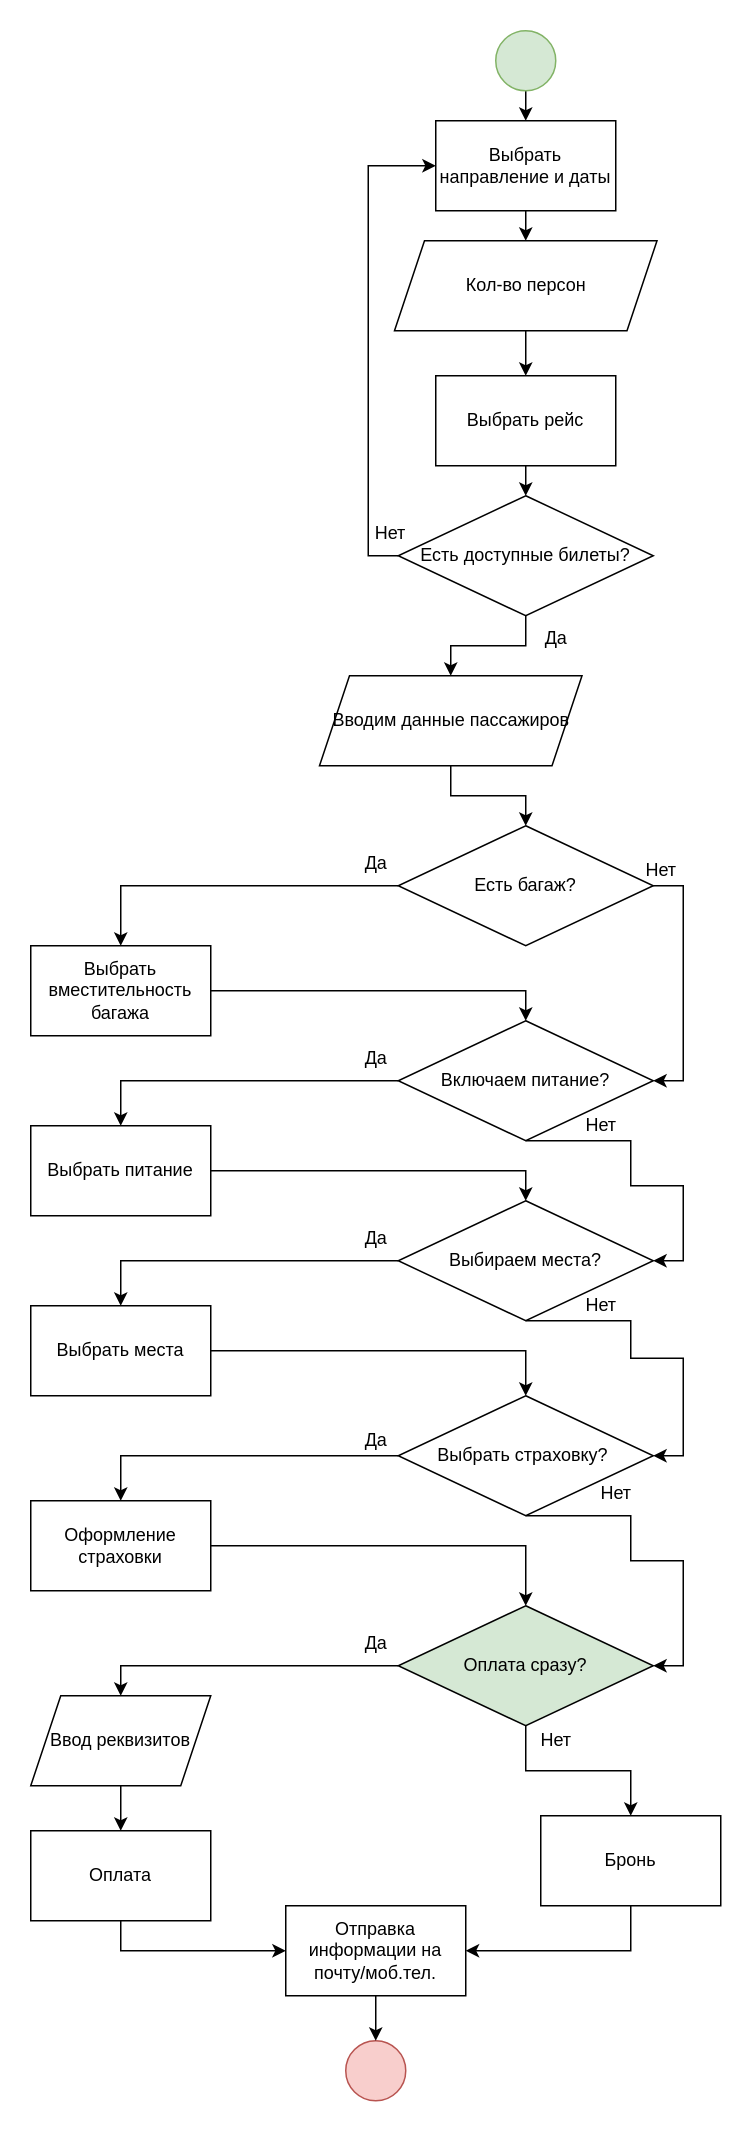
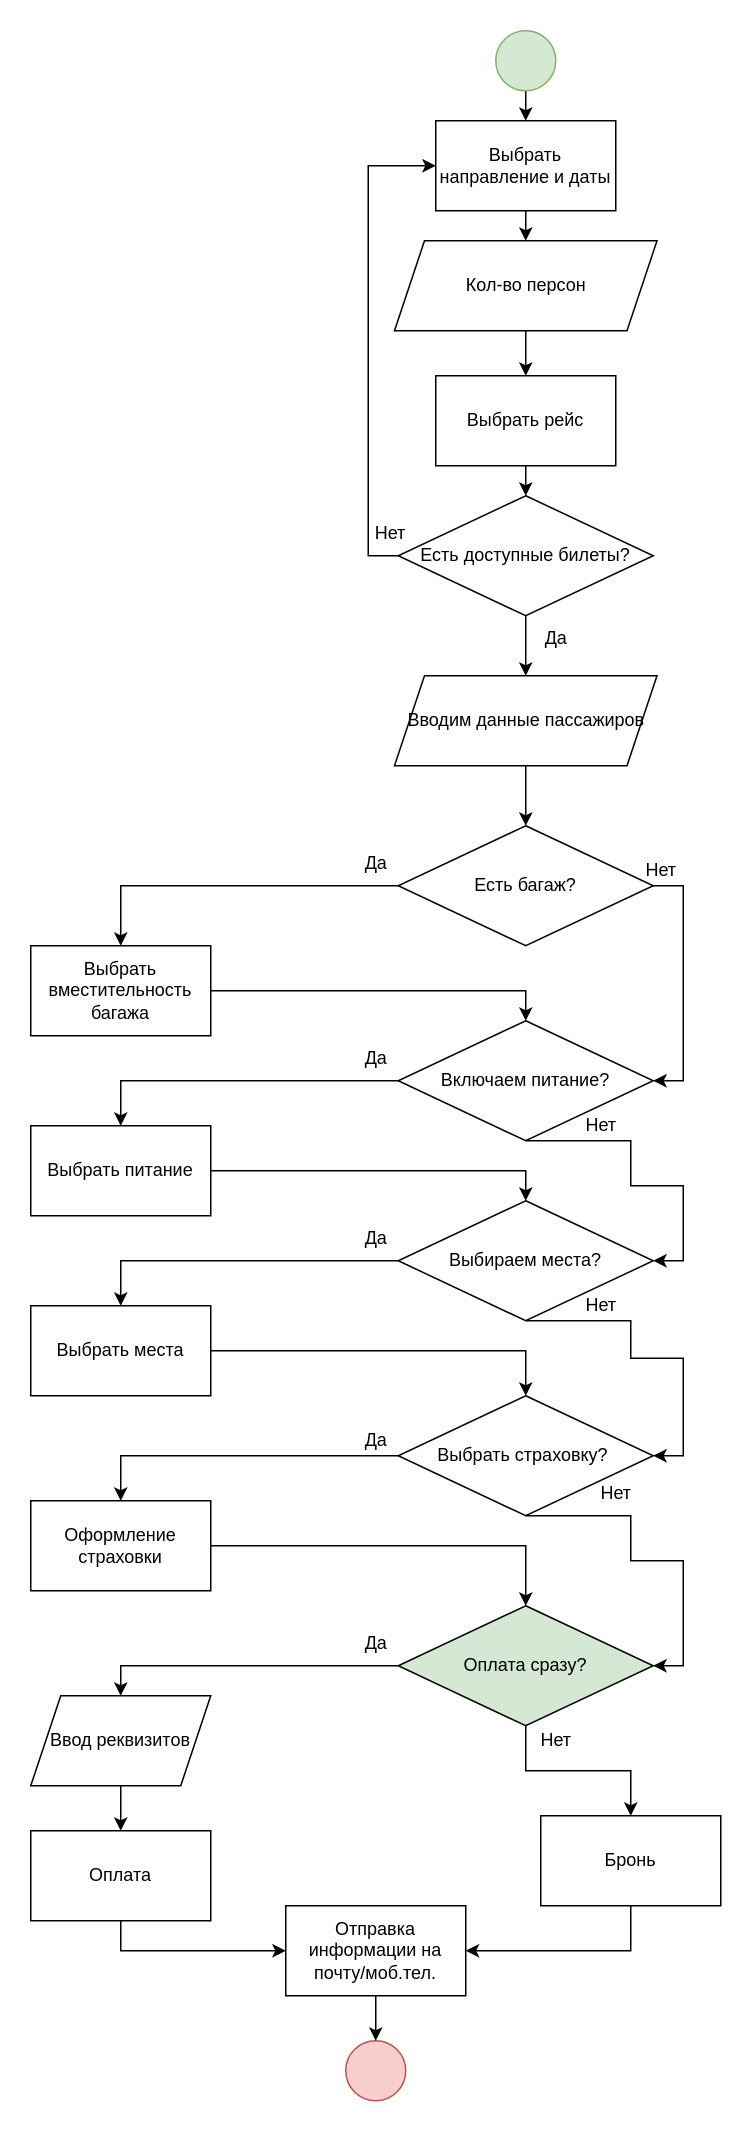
- <mxCell id="35" value="Вводим данные пассажиров" style="shape=parallelogram;perimeter=parallelogramPerimeter;whiteSpace=wrap;html=1;fixedSize=1;" vertex="1" parent="1"><mxGeometry x="212.5" y="450" width="175" height="60" as="geometry" /></mxCell>
+ <mxCell id="35" value="Вводим данные пассажиров" style="shape=parallelogram;perimeter=parallelogramPerimeter;whiteSpace=wrap;html=1;fixedSize=1;" vertex="1" parent="1"><mxGeometry x="262.5" y="450" width="175" height="60" as="geometry" /></mxCell>
